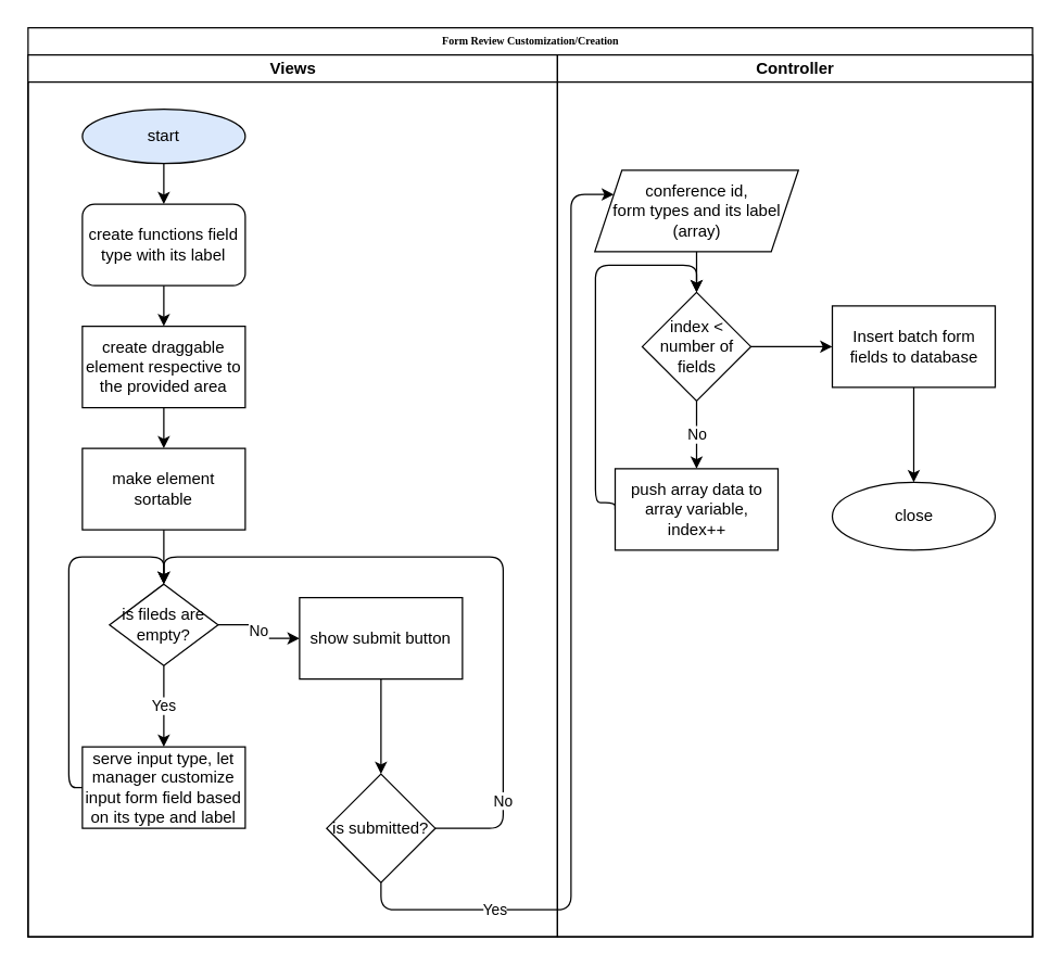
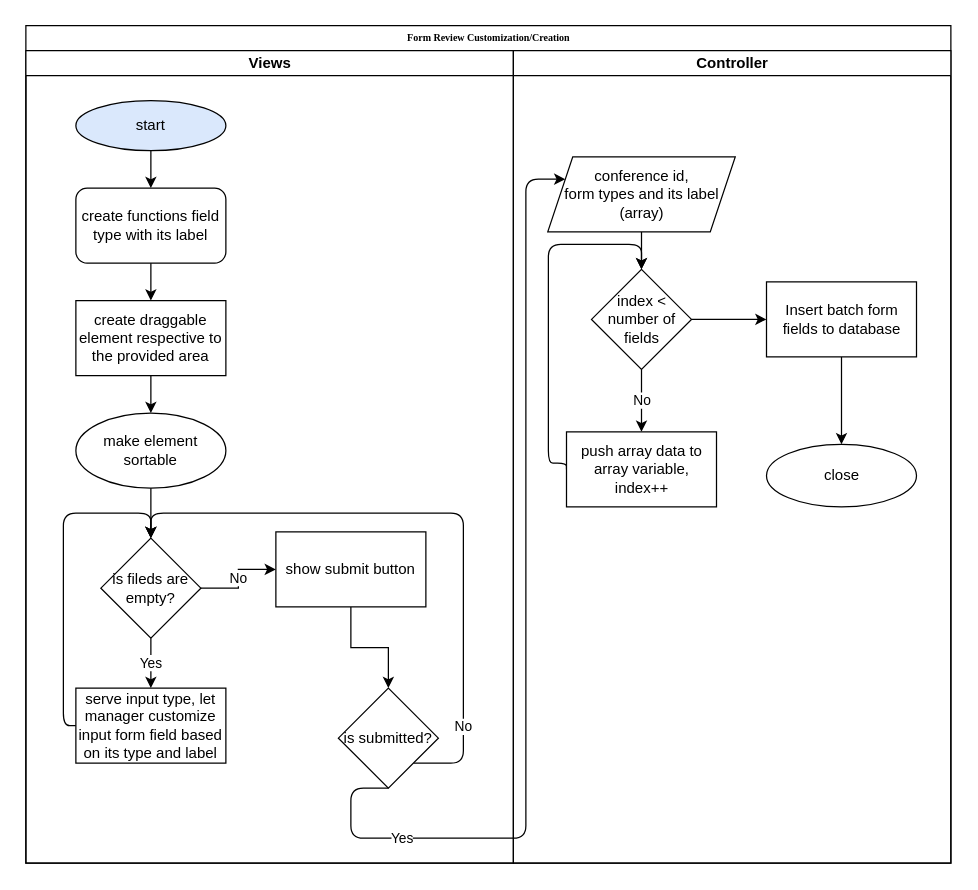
- <mxCell id="13" value="make element sortable" style="whiteSpace=wrap;html=1;" vertex="1" parent="3"><mxGeometry x="40" y="290" width="120" height="60" as="geometry" /></mxCell>
+ <mxCell id="13" value="make element sortable" style="ellipse;whiteSpace=wrap;html=1;" vertex="1" parent="3"><mxGeometry x="40" y="290" width="120" height="60" as="geometry" /></mxCell>
- <mxCell id="6" value="is fileds are empty?" style="rhombus;whiteSpace=wrap;html=1;" vertex="1" parent="3"><mxGeometry x="60" y="390" width="80" height="60" as="geometry" /></mxCell>
+ <mxCell id="6" value="is fileds are empty?" style="rhombus;whiteSpace=wrap;html=1;" vertex="1" parent="3"><mxGeometry x="60" y="390" width="80" height="80" as="geometry" /></mxCell>
- <mxCell id="28" value="show submit button" style="whiteSpace=wrap;html=1;" vertex="1" parent="1"><mxGeometry x="220" y="440" width="120" height="60" as="geometry" /></mxCell>
+ <mxCell id="28" value="show submit button" style="whiteSpace=wrap;html=1;" vertex="1" parent="1"><mxGeometry x="220" y="425" width="120" height="60" as="geometry" /></mxCell>
- <mxCell id="32" value="is submitted?" style="rhombus;whiteSpace=wrap;html=1;" vertex="1" parent="1"><mxGeometry x="240" y="570" width="80" height="80" as="geometry" /></mxCell>
+ <mxCell id="32" value="is submitted?" style="rhombus;whiteSpace=wrap;html=1;" vertex="1" parent="1"><mxGeometry x="270" y="550" width="80" height="80" as="geometry" /></mxCell>
